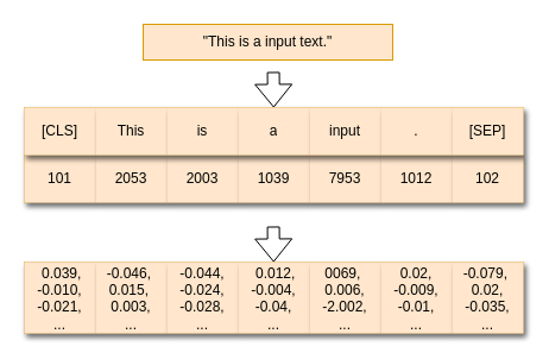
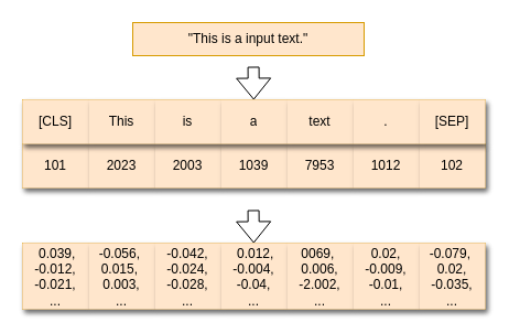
- <mxCell id="18" value="input" style="shape=partialRectangle;html=1;whiteSpace=wrap;connectable=0;fillColor=#ffe6cc;top=0;left=0;bottom=0;right=0;overflow=hidden;fontSize=12;strokeColor=#d79b00;swimlaneFillColor=none;shadow=1;sketch=0;" vertex="1" parent="13"><mxGeometry x="240" width="60" height="40" as="geometry"><mxRectangle width="60" height="40" as="alternateBounds" /></mxGeometry></mxCell>
+ <mxCell id="18" value="text" style="shape=partialRectangle;html=1;whiteSpace=wrap;connectable=0;fillColor=#ffe6cc;top=0;left=0;bottom=0;right=0;overflow=hidden;fontSize=12;strokeColor=#d79b00;swimlaneFillColor=none;shadow=1;sketch=0;" vertex="1" parent="13"><mxGeometry x="240" width="60" height="40" as="geometry"><mxRectangle width="60" height="40" as="alternateBounds" /></mxGeometry></mxCell>
- <mxCell id="5" value="2053" style="shape=partialRectangle;html=1;whiteSpace=wrap;connectable=0;fillColor=#ffe6cc;top=0;left=0;bottom=0;right=0;overflow=hidden;fontSize=12;strokeColor=#d79b00;swimlaneFillColor=none;shadow=1;sketch=0;" parent="3" vertex="1"><mxGeometry x="60" width="60" height="40" as="geometry"><mxRectangle width="60" height="40" as="alternateBounds" /></mxGeometry></mxCell>
+ <mxCell id="5" value="2023" style="shape=partialRectangle;html=1;whiteSpace=wrap;connectable=0;fillColor=#ffe6cc;top=0;left=0;bottom=0;right=0;overflow=hidden;fontSize=12;strokeColor=#d79b00;swimlaneFillColor=none;shadow=1;sketch=0;" parent="3" vertex="1"><mxGeometry x="60" width="60" height="40" as="geometry"><mxRectangle width="60" height="40" as="alternateBounds" /></mxGeometry></mxCell>
- <mxCell id="25" value="&amp;nbsp;0.039, -0.010, -0.021,&lt;br&gt;..." style="shape=partialRectangle;html=1;whiteSpace=wrap;connectable=0;fillColor=#ffe6cc;top=0;left=0;bottom=0;right=0;overflow=hidden;fontSize=12;strokeColor=#d79b00;swimlaneFillColor=none;shadow=1;sketch=0;" vertex="1" parent="24"><mxGeometry width="60" height="60" as="geometry"><mxRectangle width="60" height="60" as="alternateBounds" /></mxGeometry></mxCell>
+ <mxCell id="25" value="&amp;nbsp;0.039, -0.012, -0.021,&lt;br&gt;..." style="shape=partialRectangle;html=1;whiteSpace=wrap;connectable=0;fillColor=#ffe6cc;top=0;left=0;bottom=0;right=0;overflow=hidden;fontSize=12;strokeColor=#d79b00;swimlaneFillColor=none;shadow=1;sketch=0;" vertex="1" parent="24"><mxGeometry width="60" height="60" as="geometry"><mxRectangle width="60" height="60" as="alternateBounds" /></mxGeometry></mxCell>
- <mxCell id="26" value="-0.046,&amp;nbsp; 0.015,&amp;nbsp; 0.003,&lt;br&gt;..." style="shape=partialRectangle;html=1;whiteSpace=wrap;connectable=0;fillColor=#ffe6cc;top=0;left=0;bottom=0;right=0;overflow=hidden;fontSize=12;strokeColor=#d79b00;swimlaneFillColor=none;shadow=1;sketch=0;" vertex="1" parent="24"><mxGeometry x="60" width="60" height="60" as="geometry"><mxRectangle width="60" height="60" as="alternateBounds" /></mxGeometry></mxCell>
+ <mxCell id="26" value="-0.056,&amp;nbsp; 0.015,&amp;nbsp; 0.003,&lt;br&gt;..." style="shape=partialRectangle;html=1;whiteSpace=wrap;connectable=0;fillColor=#ffe6cc;top=0;left=0;bottom=0;right=0;overflow=hidden;fontSize=12;strokeColor=#d79b00;swimlaneFillColor=none;shadow=1;sketch=0;" vertex="1" parent="24"><mxGeometry x="60" width="60" height="60" as="geometry"><mxRectangle width="60" height="60" as="alternateBounds" /></mxGeometry></mxCell>
- <mxCell id="27" value="-0.044, -0.024, -0.028,&lt;br&gt;..." style="shape=partialRectangle;html=1;whiteSpace=wrap;connectable=0;fillColor=#ffe6cc;top=0;left=0;bottom=0;right=0;overflow=hidden;fontSize=12;strokeColor=#d79b00;swimlaneFillColor=none;shadow=1;sketch=0;" vertex="1" parent="24"><mxGeometry x="120" width="60" height="60" as="geometry"><mxRectangle width="60" height="60" as="alternateBounds" /></mxGeometry></mxCell>
+ <mxCell id="27" value="-0.042, -0.024, -0.028,&lt;br&gt;..." style="shape=partialRectangle;html=1;whiteSpace=wrap;connectable=0;fillColor=#ffe6cc;top=0;left=0;bottom=0;right=0;overflow=hidden;fontSize=12;strokeColor=#d79b00;swimlaneFillColor=none;shadow=1;sketch=0;" vertex="1" parent="24"><mxGeometry x="120" width="60" height="60" as="geometry"><mxRectangle width="60" height="60" as="alternateBounds" /></mxGeometry></mxCell>
